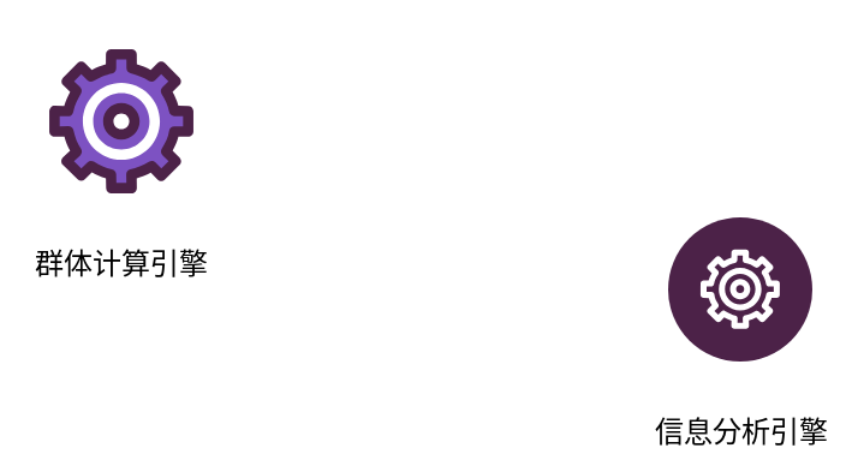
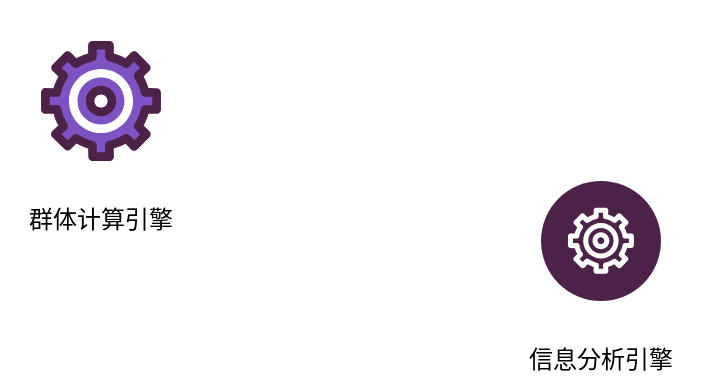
- <mxCell id="3" value="信息分析引擎" style="verticalLabelPosition=bottom;aspect=fixed;html=1;shape=mxgraph.salesforce.manufacturing2;" vertex="1" parent="1"><mxGeometry x="270" y="90" width="75" height="60" as="geometry" /></mxCell>
+ <mxCell id="3" value="信息分析引擎" style="verticalLabelPosition=bottom;aspect=fixed;html=1;shape=mxgraph.salesforce.manufacturing2;" vertex="1" parent="1"><mxGeometry x="270" y="90" width="60" height="60" as="geometry" /></mxCell>
